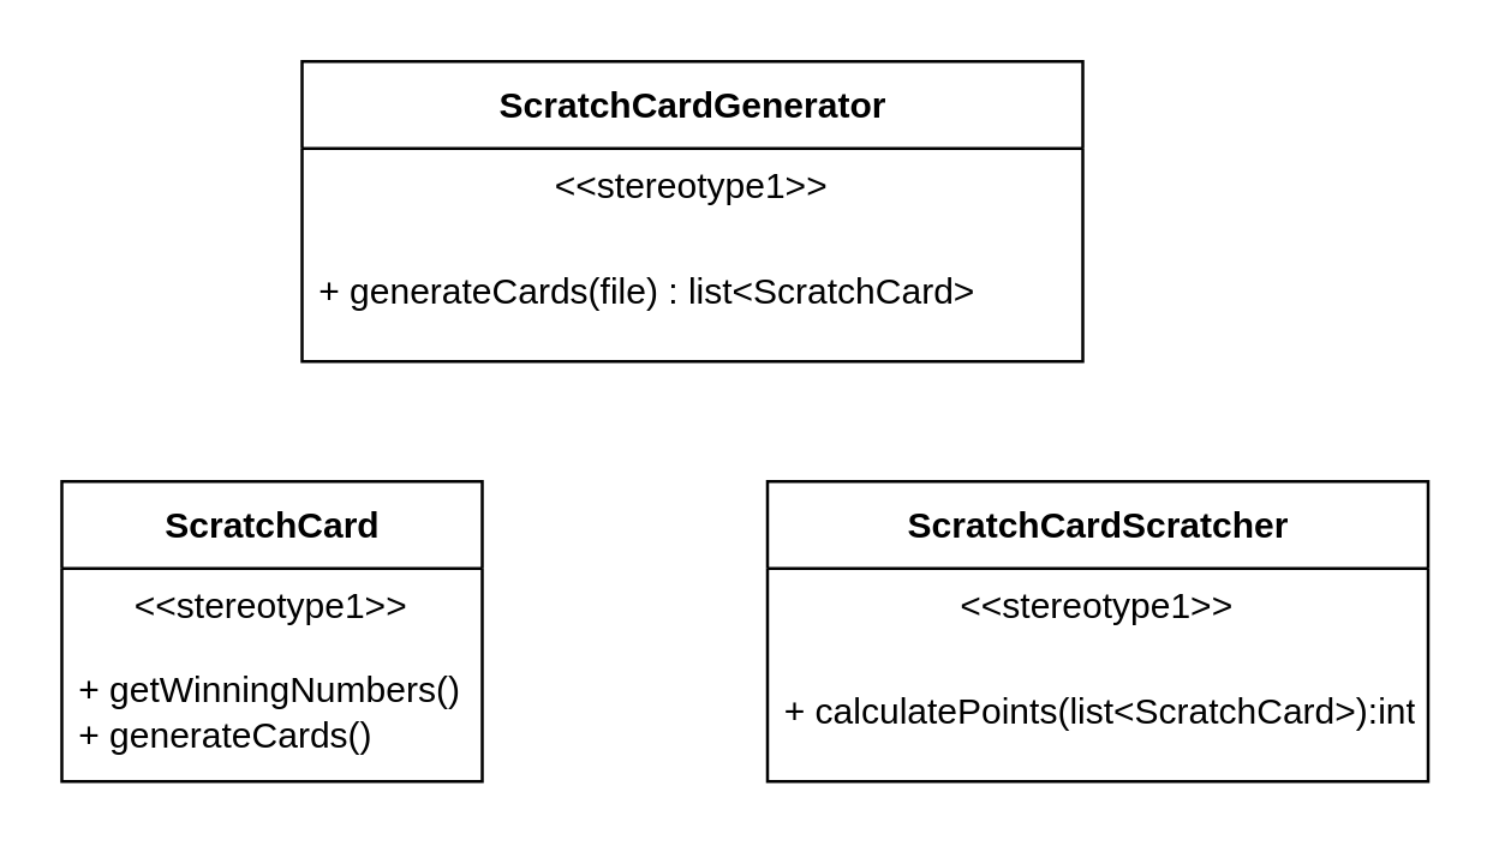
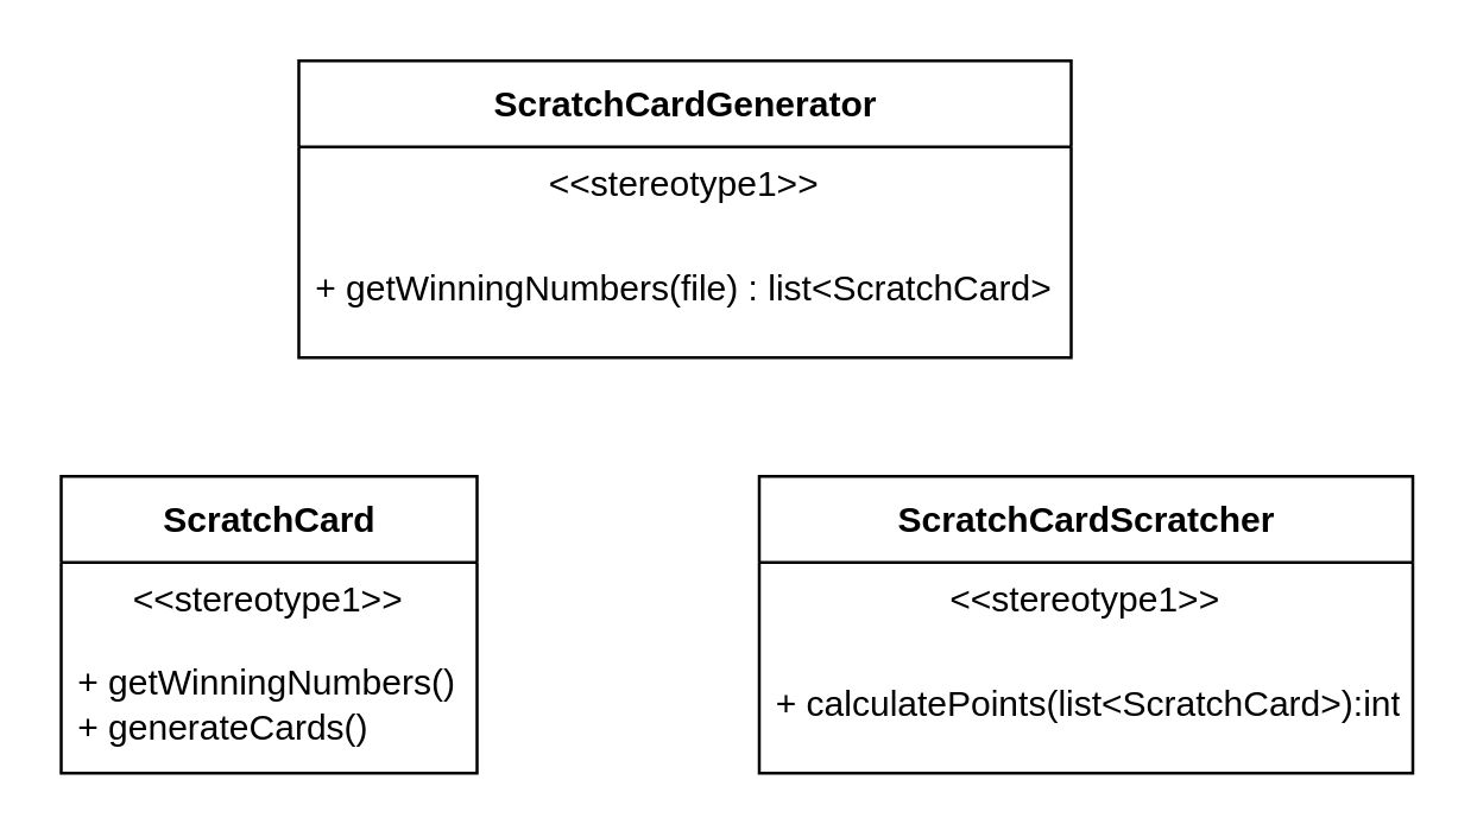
- <mxCell id="7" value="+ generateCards(file) : list&amp;lt;ScratchCard&amp;gt;" style="text;html=1;strokeColor=none;fillColor=none;align=left;verticalAlign=middle;spacingLeft=4;spacingRight=4;overflow=hidden;rotatable=0;points=[[0,0.5],[1,0.5]];portConstraint=eastwest;" vertex="1" parent="5"><mxGeometry y="54" width="260" height="46" as="geometry" /></mxCell>
+ <mxCell id="7" value="+ getWinningNumbers(file) : list&amp;lt;ScratchCard&amp;gt;" style="text;html=1;strokeColor=none;fillColor=none;align=left;verticalAlign=middle;spacingLeft=4;spacingRight=4;overflow=hidden;rotatable=0;points=[[0,0.5],[1,0.5]];portConstraint=eastwest;" vertex="1" parent="5"><mxGeometry y="54" width="260" height="46" as="geometry" /></mxCell>
